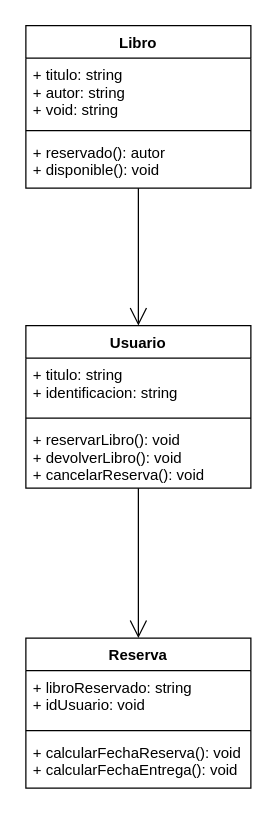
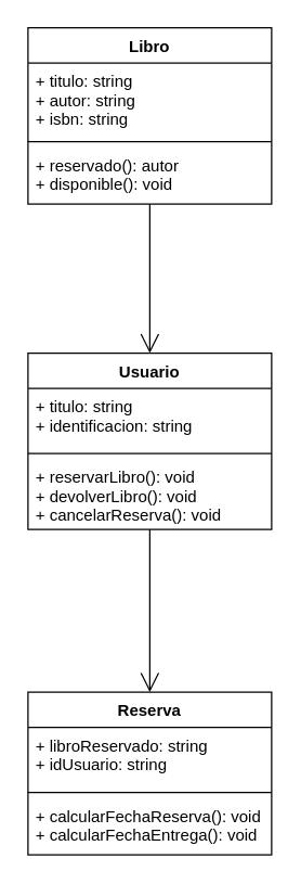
- <mxCell id="3" value="+ titulo: string&#10;+ autor: string&#10;+ void: string" style="text;strokeColor=none;fillColor=none;align=left;verticalAlign=top;spacingLeft=4;spacingRight=4;overflow=hidden;rotatable=0;points=[[0,0.5],[1,0.5]];portConstraint=eastwest;" vertex="1" parent="2"><mxGeometry y="26" width="180" height="54" as="geometry" /></mxCell>
+ <mxCell id="3" value="+ titulo: string&#10;+ autor: string&#10;+ isbn: string" style="text;strokeColor=none;fillColor=none;align=left;verticalAlign=top;spacingLeft=4;spacingRight=4;overflow=hidden;rotatable=0;points=[[0,0.5],[1,0.5]];portConstraint=eastwest;" vertex="1" parent="2"><mxGeometry y="26" width="180" height="54" as="geometry" /></mxCell>
- <mxCell id="12" value="+ libroReservado: string&#10;+ idUsuario: void" style="text;strokeColor=none;fillColor=none;align=left;verticalAlign=top;spacingLeft=4;spacingRight=4;overflow=hidden;rotatable=0;points=[[0,0.5],[1,0.5]];portConstraint=eastwest;" vertex="1" parent="11"><mxGeometry y="26" width="180" height="44" as="geometry" /></mxCell>
+ <mxCell id="12" value="+ libroReservado: string&#10;+ idUsuario: string" style="text;strokeColor=none;fillColor=none;align=left;verticalAlign=top;spacingLeft=4;spacingRight=4;overflow=hidden;rotatable=0;points=[[0,0.5],[1,0.5]];portConstraint=eastwest;" vertex="1" parent="11"><mxGeometry y="26" width="180" height="44" as="geometry" /></mxCell>
